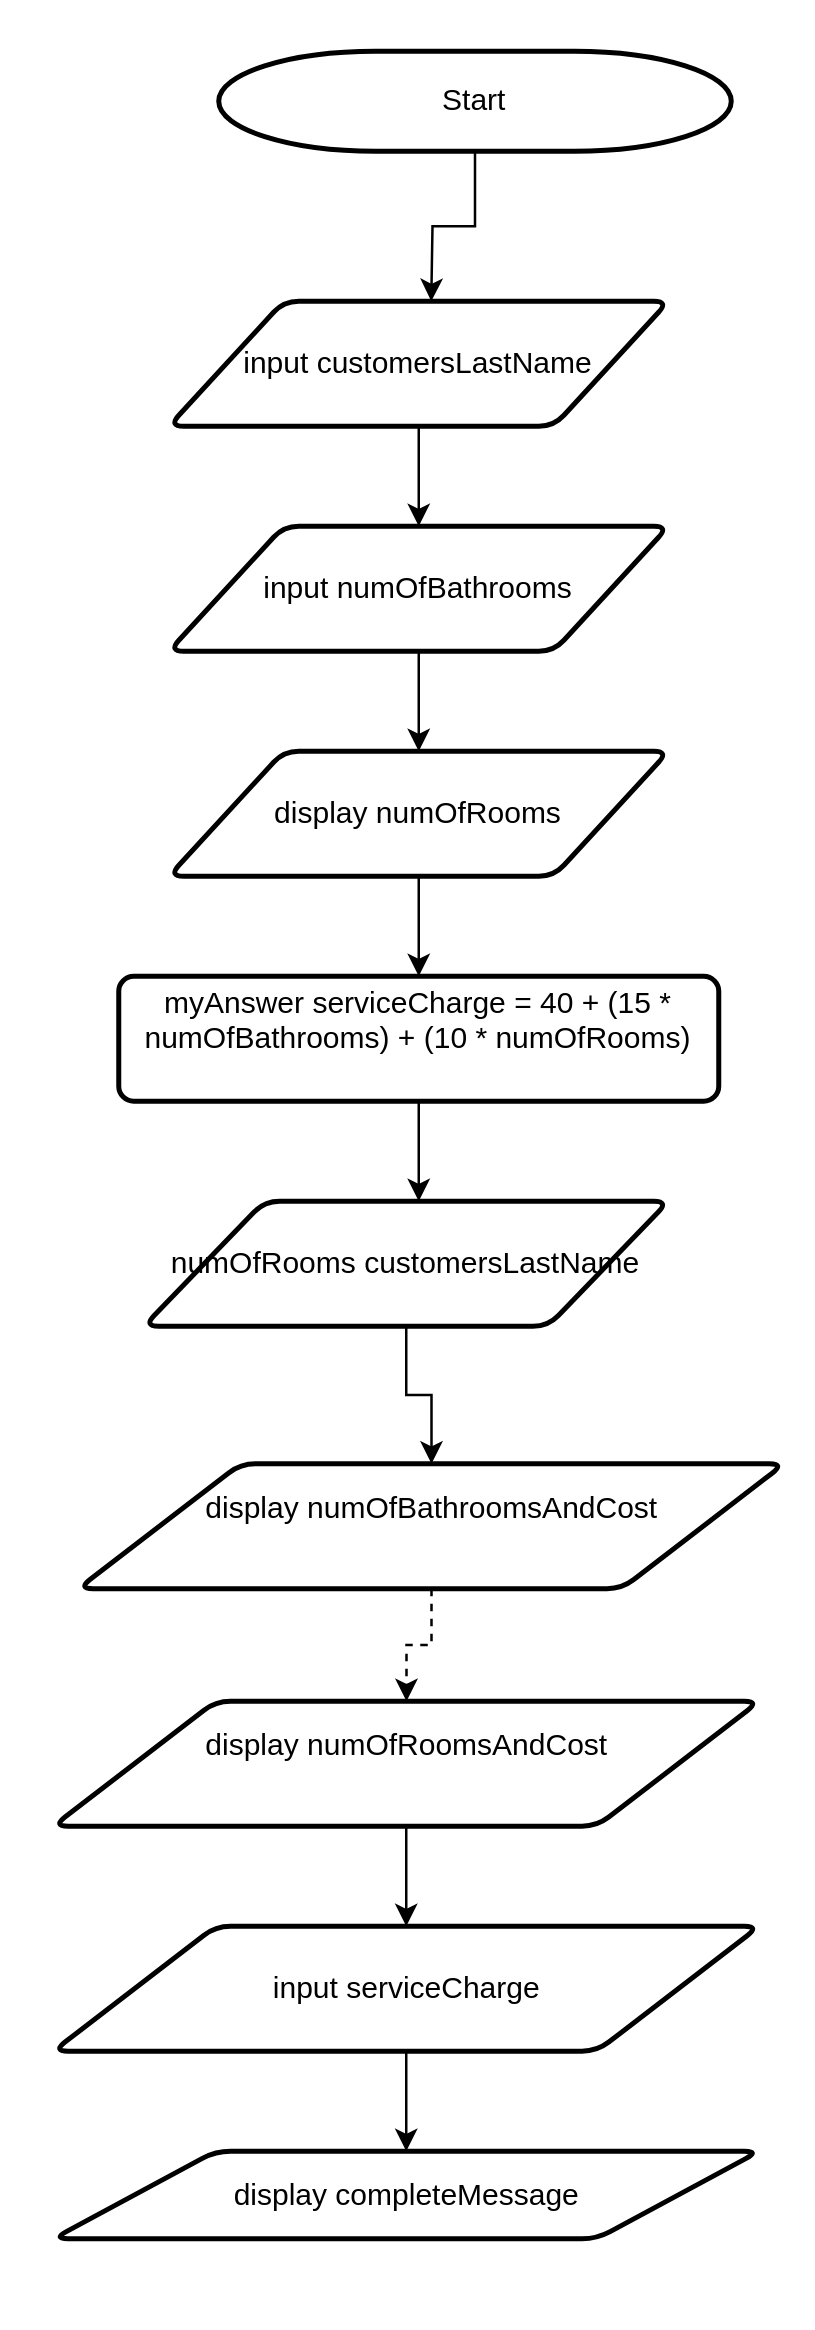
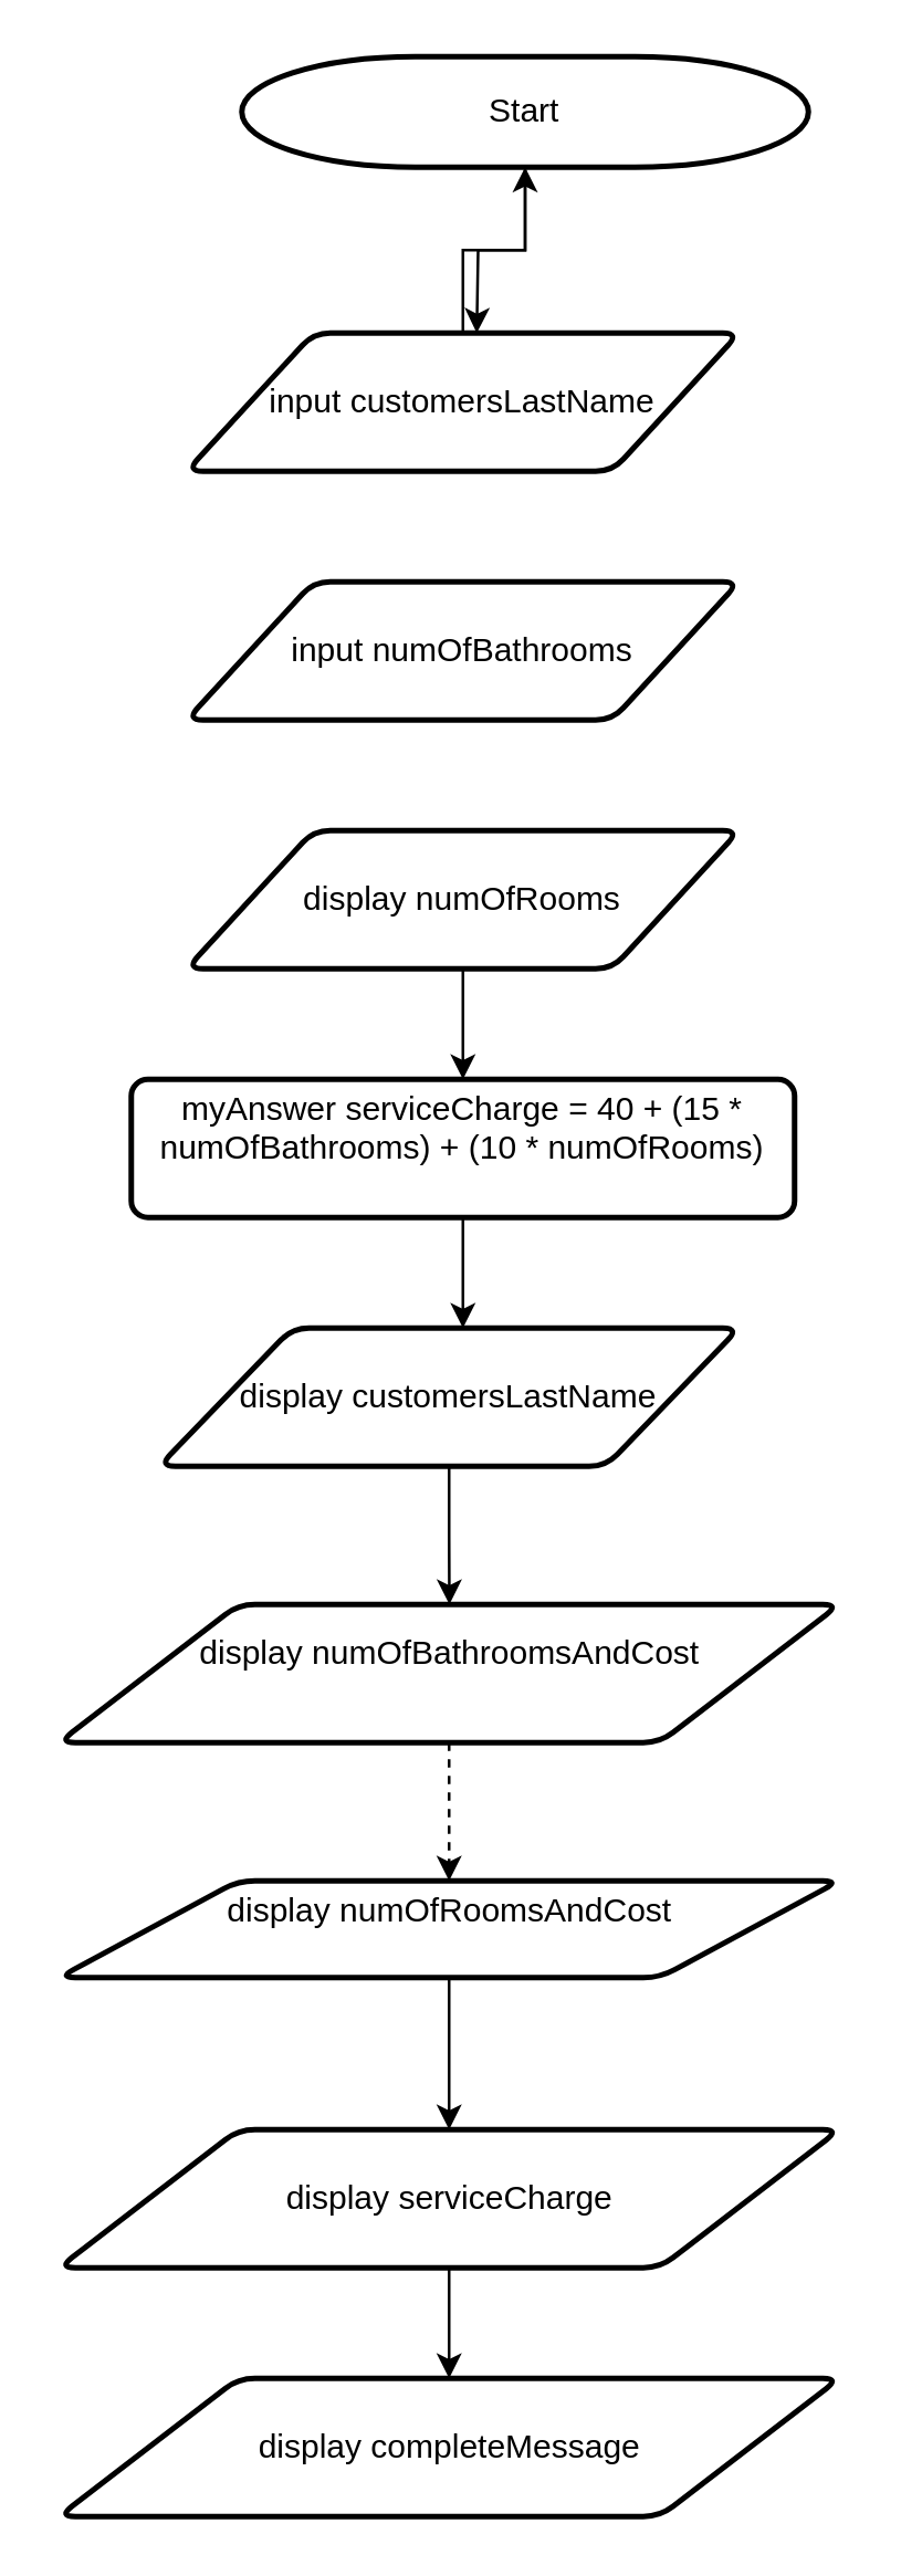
- <mxCell id="4" value="" style="edgeStyle=orthogonalEdgeStyle;rounded=0;orthogonalLoop=1;jettySize=auto;html=1;" edge="1" parent="1" source="5" target="7"><mxGeometry relative="1" as="geometry" /></mxCell>
+ <mxCell id="4" value="" style="edgeStyle=orthogonalEdgeStyle;rounded=0;orthogonalLoop=1;jettySize=auto;html=1;" edge="1" parent="1" source="5" target="3"><mxGeometry relative="1" as="geometry" /></mxCell>
- <mxCell id="6" value="" style="edgeStyle=orthogonalEdgeStyle;rounded=0;orthogonalLoop=1;jettySize=auto;html=1;" edge="1" parent="1" source="7" target="9"><mxGeometry relative="1" as="geometry" /></mxCell>
- <mxCell id="13" value="numOfRooms customersLastName" style="shape=parallelogram;html=1;strokeWidth=2;perimeter=parallelogramPerimeter;whiteSpace=wrap;rounded=1;arcSize=12;size=0.23;strokeColor=default;align=center;verticalAlign=middle;fontFamily=Helvetica;fontSize=12;fontColor=default;fillColor=default;" vertex="1" parent="1"><mxGeometry x="57" y="480" width="210" height="50" as="geometry" /></mxCell>
+ <mxCell id="13" value="display customersLastName" style="shape=parallelogram;html=1;strokeWidth=2;perimeter=parallelogramPerimeter;whiteSpace=wrap;rounded=1;arcSize=12;size=0.23;strokeColor=default;align=center;verticalAlign=middle;fontFamily=Helvetica;fontSize=12;fontColor=default;fillColor=default;" vertex="1" parent="1"><mxGeometry x="57" y="480" width="210" height="50" as="geometry" /></mxCell>
- <mxCell id="15" value="display numOfBathroomsAndCost&lt;div&gt;&lt;br&gt;&lt;/div&gt;" style="shape=parallelogram;html=1;strokeWidth=2;perimeter=parallelogramPerimeter;whiteSpace=wrap;rounded=1;arcSize=12;size=0.23;strokeColor=default;align=center;verticalAlign=middle;fontFamily=Helvetica;fontSize=12;fontColor=default;fillColor=default;" vertex="1" parent="1"><mxGeometry x="30.75" y="585" width="282.5" height="50" as="geometry" /></mxCell>
+ <mxCell id="15" value="display numOfBathroomsAndCost&lt;div&gt;&lt;br&gt;&lt;/div&gt;" style="shape=parallelogram;html=1;strokeWidth=2;perimeter=parallelogramPerimeter;whiteSpace=wrap;rounded=1;arcSize=12;size=0.23;strokeColor=default;align=center;verticalAlign=middle;fontFamily=Helvetica;fontSize=12;fontColor=default;fillColor=default;" vertex="1" parent="1"><mxGeometry x="20.75" y="580" width="282.5" height="50" as="geometry" /></mxCell>
- <mxCell id="17" value="display numOfRoomsAndCost&lt;br&gt;&lt;div&gt;&lt;br&gt;&lt;/div&gt;" style="shape=parallelogram;html=1;strokeWidth=2;perimeter=parallelogramPerimeter;whiteSpace=wrap;rounded=1;arcSize=12;size=0.23;strokeColor=default;align=center;verticalAlign=middle;fontFamily=Helvetica;fontSize=12;fontColor=default;fillColor=default;" vertex="1" parent="1"><mxGeometry x="20.75" y="680" width="282.5" height="50" as="geometry" /></mxCell>
+ <mxCell id="17" value="display numOfRoomsAndCost&lt;br&gt;&lt;div&gt;&lt;br&gt;&lt;/div&gt;" style="shape=parallelogram;html=1;strokeWidth=2;perimeter=parallelogramPerimeter;whiteSpace=wrap;rounded=1;arcSize=12;size=0.23;strokeColor=default;align=center;verticalAlign=middle;fontFamily=Helvetica;fontSize=12;fontColor=default;fillColor=default;" vertex="1" parent="1"><mxGeometry x="20.75" y="680" width="282.5" height="35" as="geometry" /></mxCell>
- <mxCell id="19" value="input serviceCharge" style="shape=parallelogram;html=1;strokeWidth=2;perimeter=parallelogramPerimeter;whiteSpace=wrap;rounded=1;arcSize=12;size=0.23;strokeColor=default;align=center;verticalAlign=middle;fontFamily=Helvetica;fontSize=12;fontColor=default;fillColor=default;" vertex="1" parent="1"><mxGeometry x="20.75" y="770" width="282.5" height="50" as="geometry" /></mxCell>
+ <mxCell id="19" value="display serviceCharge" style="shape=parallelogram;html=1;strokeWidth=2;perimeter=parallelogramPerimeter;whiteSpace=wrap;rounded=1;arcSize=12;size=0.23;strokeColor=default;align=center;verticalAlign=middle;fontFamily=Helvetica;fontSize=12;fontColor=default;fillColor=default;" vertex="1" parent="1"><mxGeometry x="20.75" y="770" width="282.5" height="50" as="geometry" /></mxCell>
- <mxCell id="20" value="display completeMessage" style="shape=parallelogram;html=1;strokeWidth=2;perimeter=parallelogramPerimeter;whiteSpace=wrap;rounded=1;arcSize=12;size=0.23;strokeColor=default;align=center;verticalAlign=middle;fontFamily=Helvetica;fontSize=12;fontColor=default;fillColor=default;" vertex="1" parent="1"><mxGeometry x="20.75" y="860" width="282.5" height="35" as="geometry" /></mxCell>
+ <mxCell id="20" value="display completeMessage" style="shape=parallelogram;html=1;strokeWidth=2;perimeter=parallelogramPerimeter;whiteSpace=wrap;rounded=1;arcSize=12;size=0.23;strokeColor=default;align=center;verticalAlign=middle;fontFamily=Helvetica;fontSize=12;fontColor=default;fillColor=default;" vertex="1" parent="1"><mxGeometry x="20.75" y="860" width="282.5" height="50" as="geometry" /></mxCell>
